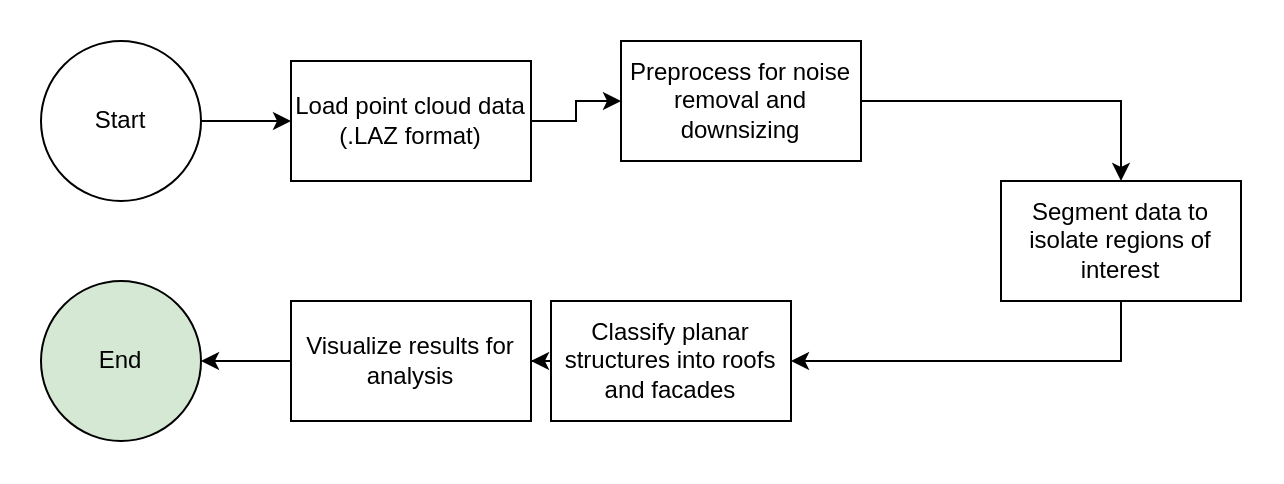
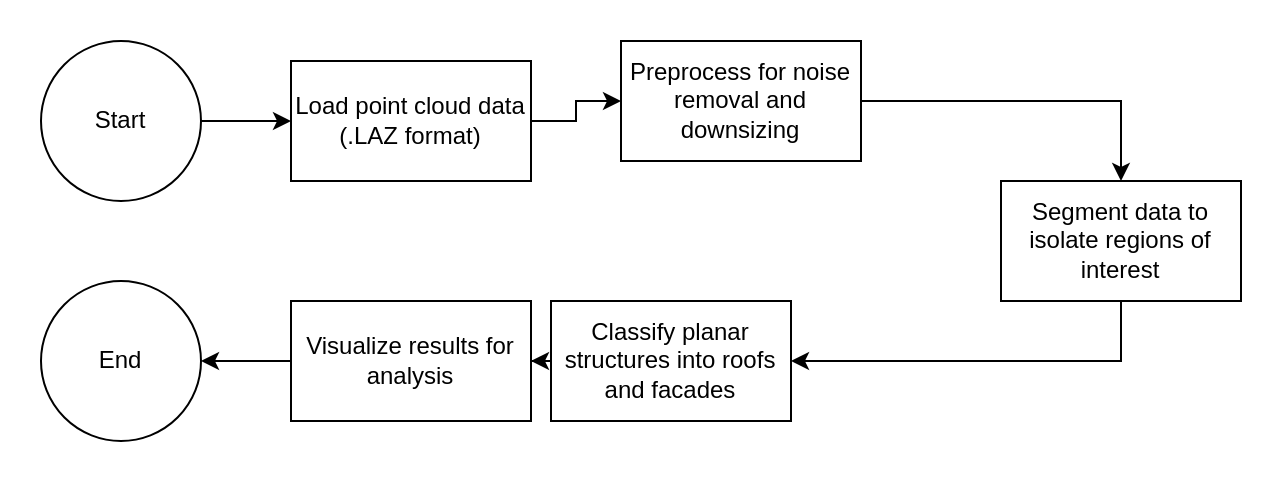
- <mxCell id="14" value="End" style="ellipse;whiteSpace=wrap;html=1;aspect=fixed;fillColor=#d5e8d4;" vertex="1" parent="1"><mxGeometry x="20" y="140" width="80" height="80" as="geometry" /></mxCell>
+ <mxCell id="14" value="End" style="ellipse;whiteSpace=wrap;html=1;aspect=fixed;" vertex="1" parent="1"><mxGeometry x="20" y="140" width="80" height="80" as="geometry" /></mxCell>
